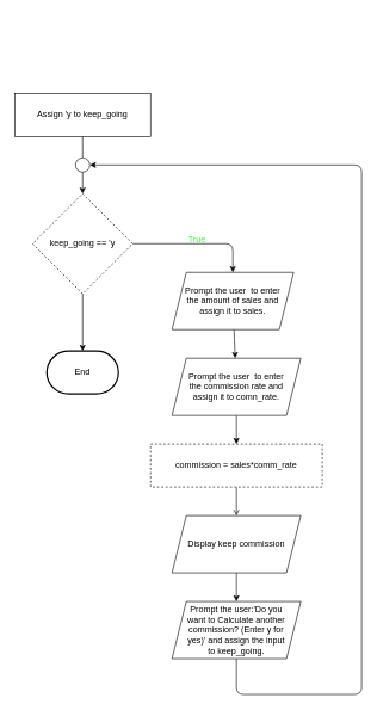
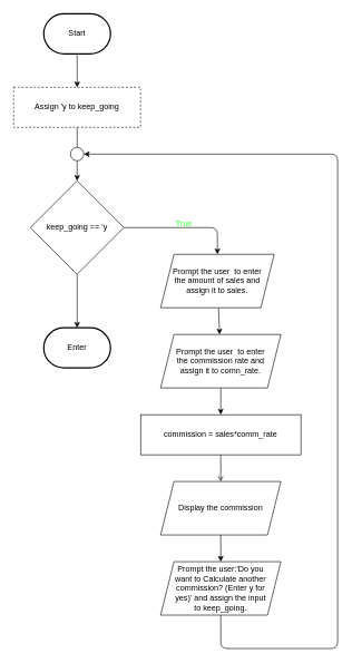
+ <mxCell id="3" value="Start" style="strokeWidth=2;html=1;shape=mxgraph.flowchart.terminator;whiteSpace=wrap;" vertex="1" parent="1"><mxGeometry x="65" y="20" width="100" height="60" as="geometry" /></mxCell>
+ <mxCell id="2" value="" style="edgeStyle=none;html=1;" edge="1" parent="1" source="3" target="5"><mxGeometry relative="1" as="geometry" /></mxCell>
- <mxCell id="5" value="Assign 'y to keep_going" style="rounded=0;whiteSpace=wrap;html=1;" vertex="1" parent="1"><mxGeometry x="20" y="130" width="190" height="60" as="geometry" /></mxCell>
+ <mxCell id="5" value="Assign 'y to keep_going" style="rounded=0;whiteSpace=wrap;html=1;dashed=1;" vertex="1" parent="1"><mxGeometry x="20" y="130" width="190" height="60" as="geometry" /></mxCell>
- <mxCell id="8" value="keep_going == 'y" style="rhombus;whiteSpace=wrap;html=1;dashed=1;" vertex="1" parent="1"><mxGeometry x="45" y="270" width="140" height="140" as="geometry" /></mxCell>
+ <mxCell id="8" value="keep_going == 'y" style="rhombus;whiteSpace=wrap;html=1;" vertex="1" parent="1"><mxGeometry x="45" y="270" width="140" height="140" as="geometry" /></mxCell>
- <mxCell id="9" value="End" style="strokeWidth=2;html=1;shape=mxgraph.flowchart.terminator;whiteSpace=wrap;" vertex="1" parent="1"><mxGeometry x="65" y="490" width="100" height="60" as="geometry" /></mxCell>
+ <mxCell id="9" value="Enter" style="strokeWidth=2;html=1;shape=mxgraph.flowchart.terminator;whiteSpace=wrap;" vertex="1" parent="1"><mxGeometry x="65" y="490" width="100" height="60" as="geometry" /></mxCell>
- <mxCell id="15" value="commission = sales*comm_rate" style="rounded=0;whiteSpace=wrap;html=1;dashed=1;" vertex="1" parent="1"><mxGeometry x="210" y="620" width="240" height="60" as="geometry" /></mxCell>
+ <mxCell id="15" value="commission = sales*comm_rate" style="rounded=0;whiteSpace=wrap;html=1;" vertex="1" parent="1"><mxGeometry x="210" y="620" width="240" height="60" as="geometry" /></mxCell>
- <mxCell id="17" value="Display keep commission" style="shape=parallelogram;perimeter=parallelogramPerimeter;whiteSpace=wrap;html=1;fixedSize=1;" vertex="1" parent="1"><mxGeometry x="240" y="720" width="180" height="80" as="geometry" /></mxCell>
+ <mxCell id="17" value="Display the commission" style="shape=parallelogram;perimeter=parallelogramPerimeter;whiteSpace=wrap;html=1;fixedSize=1;" vertex="1" parent="1"><mxGeometry x="240" y="720" width="180" height="80" as="geometry" /></mxCell>
